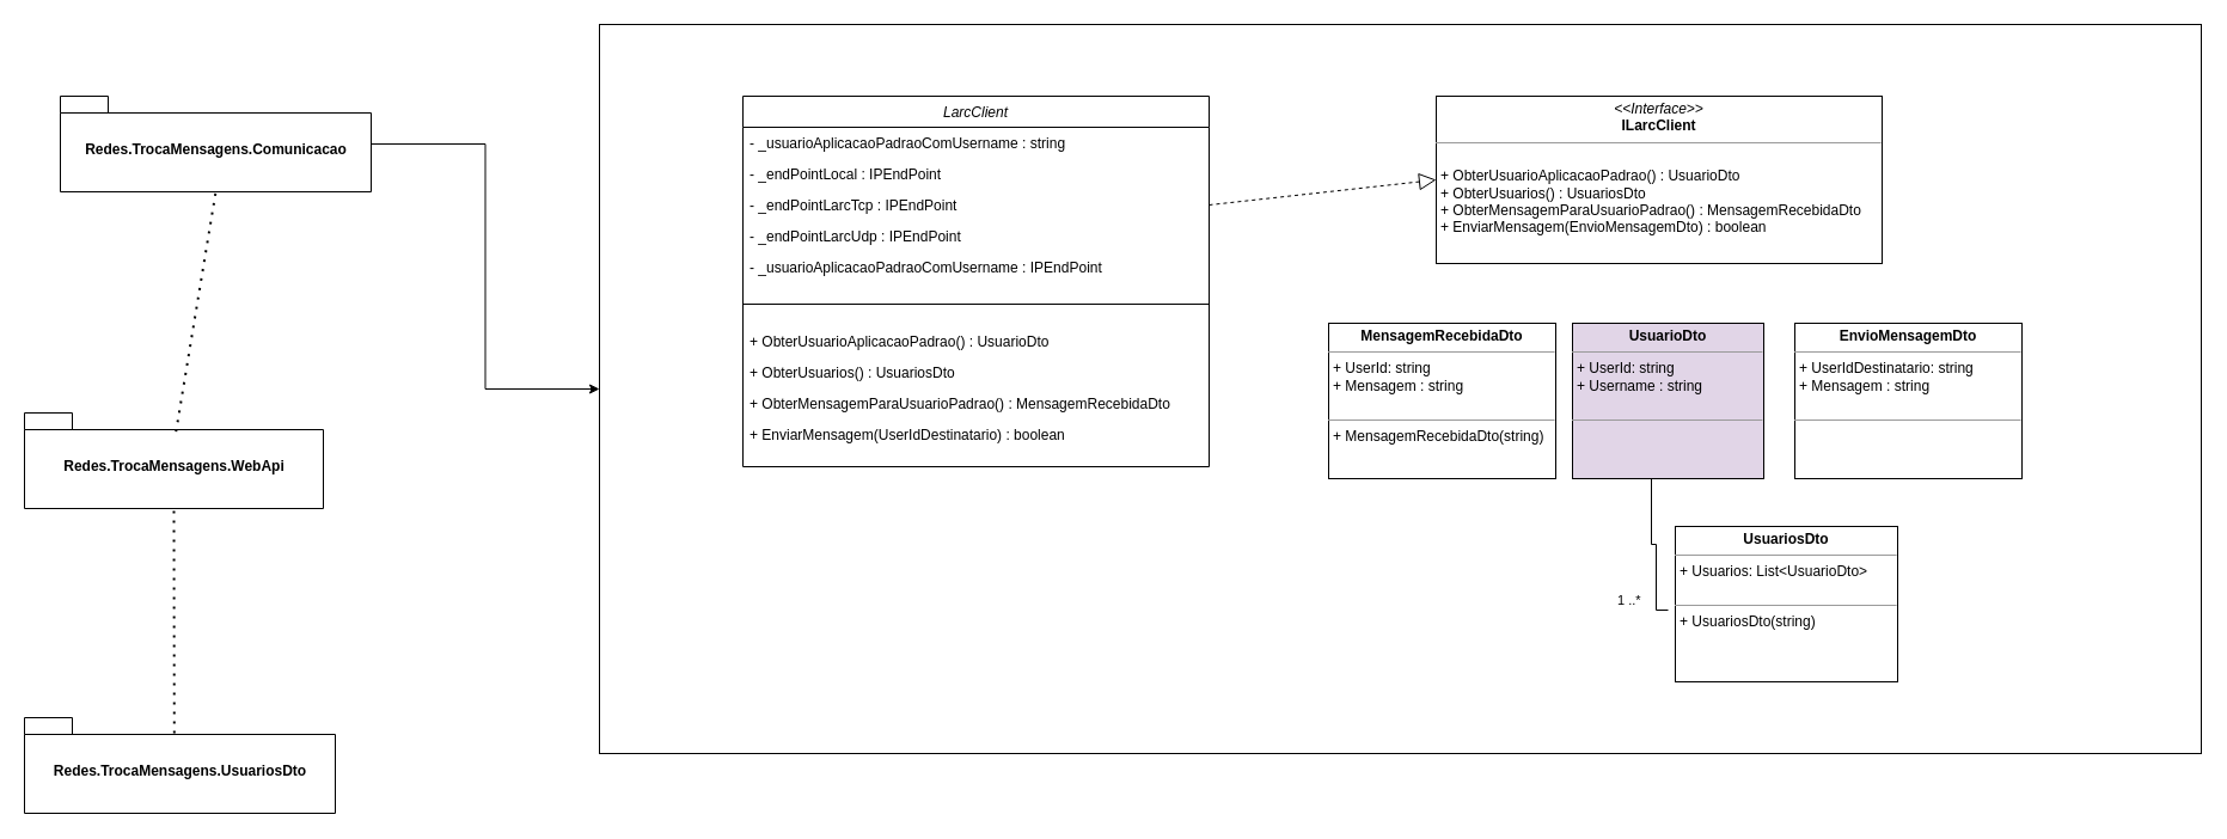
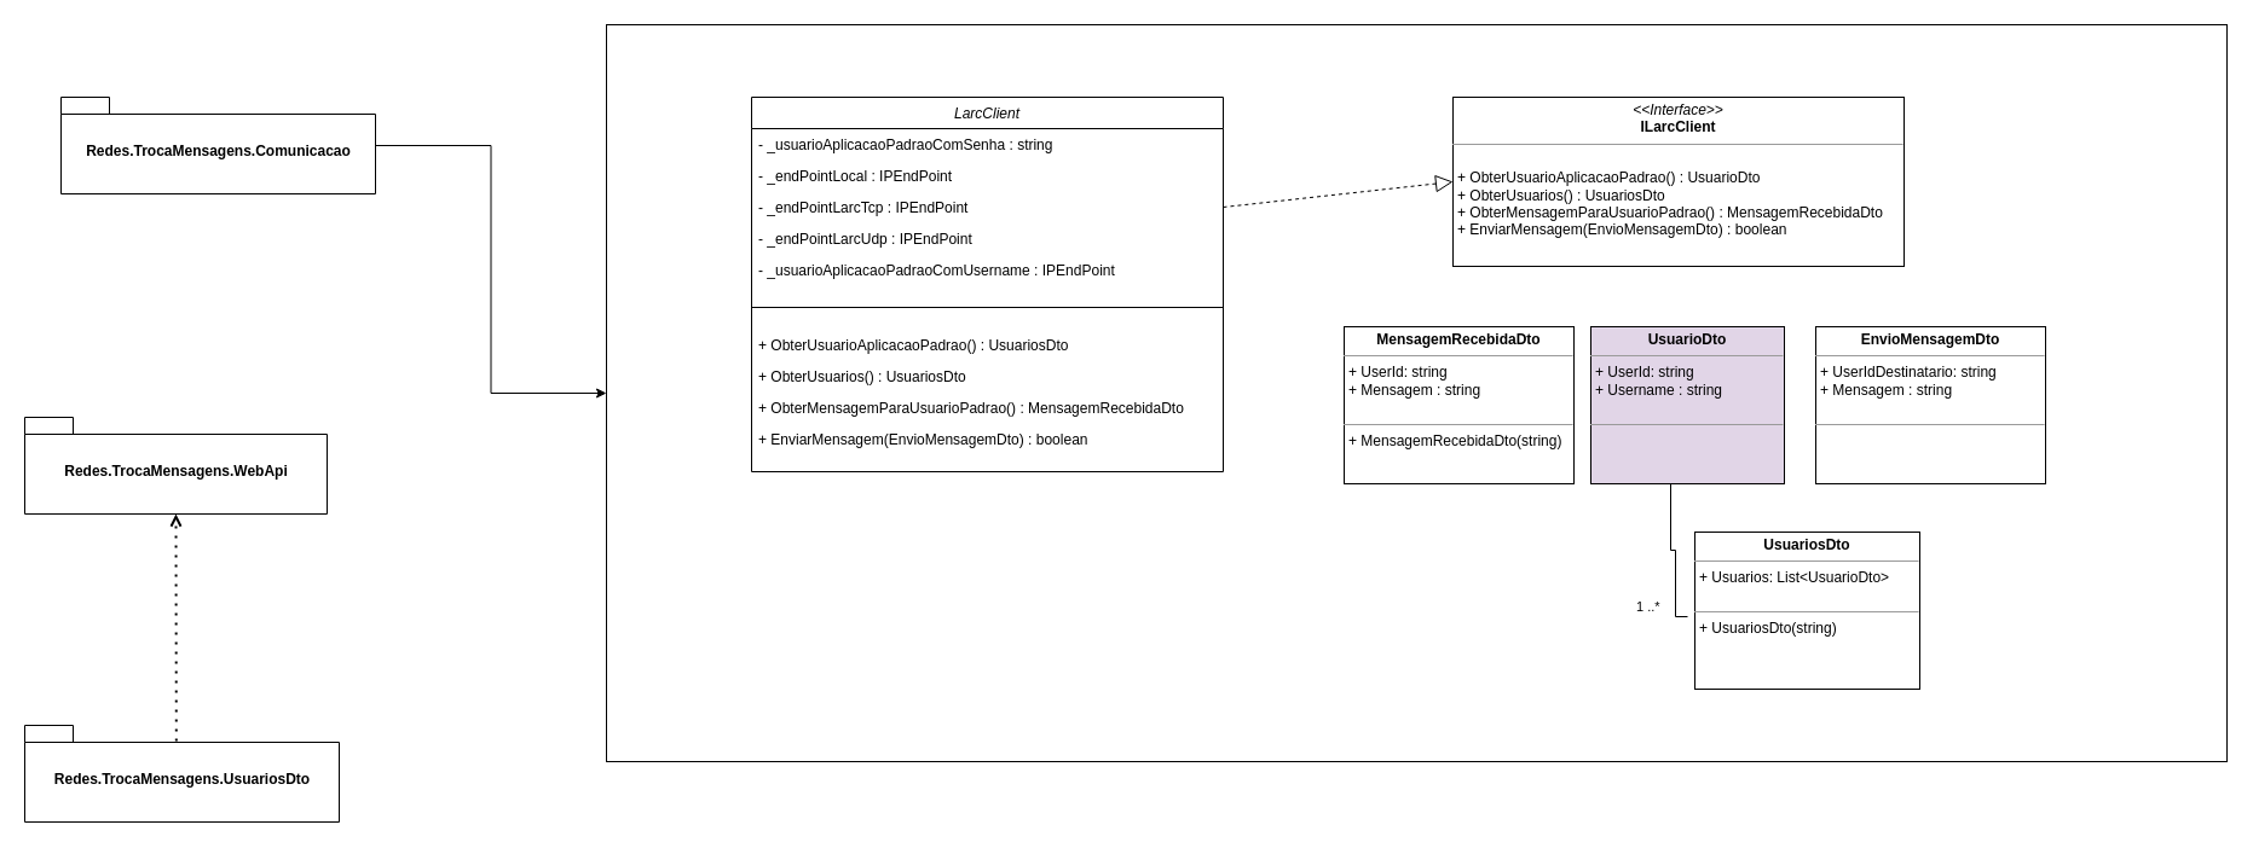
- <mxCell id="4" value="- _usuarioAplicacaoPadraoComUsername : string" style="text;align=left;verticalAlign=top;spacingLeft=4;spacingRight=4;overflow=hidden;rotatable=0;points=[[0,0.5],[1,0.5]];portConstraint=eastwest;rounded=0;shadow=0;html=0;" vertex="1" parent="3"><mxGeometry y="26" width="390" height="26" as="geometry" /></mxCell>
+ <mxCell id="4" value="- _usuarioAplicacaoPadraoComSenha : string" style="text;align=left;verticalAlign=top;spacingLeft=4;spacingRight=4;overflow=hidden;rotatable=0;points=[[0,0.5],[1,0.5]];portConstraint=eastwest;rounded=0;shadow=0;html=0;" vertex="1" parent="3"><mxGeometry y="26" width="390" height="26" as="geometry" /></mxCell>
- <mxCell id="26" value="" style="endArrow=none;dashed=1;html=1;dashPattern=1 3;strokeWidth=2;rounded=0;entryX=0.5;entryY=1;entryDx=0;entryDy=0;entryPerimeter=0;exitX=0.507;exitY=0.196;exitDx=0;exitDy=0;exitPerimeter=0;" edge="1" parent="1" source="24" target="23"><mxGeometry width="50" height="50" relative="1" as="geometry"><mxPoint x="120" y="330" as="sourcePoint" /><mxPoint x="130" y="200" as="targetPoint" /></mxGeometry></mxCell>
- <mxCell id="10" value="+ ObterUsuarioAplicacaoPadrao() : UsuarioDto" style="text;align=left;verticalAlign=top;spacingLeft=4;spacingRight=4;overflow=hidden;rotatable=0;points=[[0,0.5],[1,0.5]];portConstraint=eastwest;" vertex="1" parent="3"><mxGeometry y="192" width="390" height="26" as="geometry" /></mxCell>
+ <mxCell id="10" value="+ ObterUsuarioAplicacaoPadrao() : UsuariosDto" style="text;align=left;verticalAlign=top;spacingLeft=4;spacingRight=4;overflow=hidden;rotatable=0;points=[[0,0.5],[1,0.5]];portConstraint=eastwest;" vertex="1" parent="3"><mxGeometry y="192" width="390" height="26" as="geometry" /></mxCell>
- <mxCell id="13" value="+ EnviarMensagem(UserIdDestinatario) : boolean" style="text;align=left;verticalAlign=top;spacingLeft=4;spacingRight=4;overflow=hidden;rotatable=0;points=[[0,0.5],[1,0.5]];portConstraint=eastwest;" parent="3" vertex="1"><mxGeometry y="270" width="390" height="26" as="geometry" /></mxCell>
+ <mxCell id="13" value="+ EnviarMensagem(EnvioMensagemDto) : boolean" style="text;align=left;verticalAlign=top;spacingLeft=4;spacingRight=4;overflow=hidden;rotatable=0;points=[[0,0.5],[1,0.5]];portConstraint=eastwest;" parent="3" vertex="1"><mxGeometry y="270" width="390" height="26" as="geometry" /></mxCell>
- <mxCell id="27" value="" style="endArrow=none;dashed=1;html=1;dashPattern=1 3;strokeWidth=2;rounded=0;exitX=0.482;exitY=0.163;exitDx=0;exitDy=0;exitPerimeter=0;entryX=0.5;entryY=1;entryDx=0;entryDy=0;entryPerimeter=0;" edge="1" parent="1" source="25" target="24"><mxGeometry width="50" height="50" relative="1" as="geometry"><mxPoint x="119.17" y="660" as="sourcePoint" /><mxPoint x="119.17" y="466" as="targetPoint" /></mxGeometry></mxCell>
+ <mxCell id="27" value="" style="endArrow=open;dashed=1;html=1;dashPattern=1 3;strokeWidth=2;rounded=0;exitX=0.482;exitY=0.163;exitDx=0;exitDy=0;exitPerimeter=0;entryX=0.5;entryY=1;entryDx=0;entryDy=0;entryPerimeter=0;" edge="1" parent="1" source="25" target="24"><mxGeometry width="50" height="50" relative="1" as="geometry"><mxPoint x="119.17" y="660" as="sourcePoint" /><mxPoint x="119.17" y="466" as="targetPoint" /></mxGeometry></mxCell>
